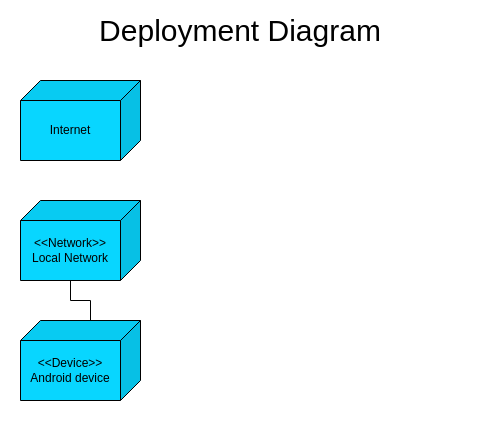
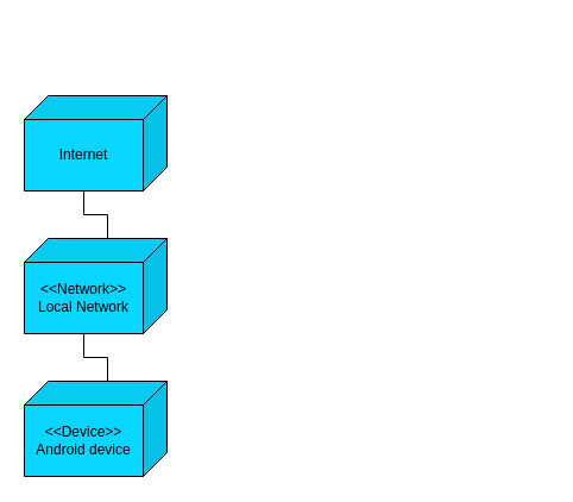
- <mxCell id="7" value="Deployment Diagram" style="text;html=1;strokeColor=none;fillColor=none;align=center;verticalAlign=middle;whiteSpace=wrap;rounded=0;fontSize=30;" parent="1" vertex="1"><mxGeometry x="20" y="20" width="440" height="20" as="geometry" /></mxCell>
+ <mxCell id="4" style="edgeStyle=orthogonalEdgeStyle;rounded=0;orthogonalLoop=1;jettySize=auto;html=1;exitX=0;exitY=0;exitDx=50;exitDy=0;exitPerimeter=0;entryX=0;entryY=0;entryDx=70;entryDy=80;entryPerimeter=0;endArrow=none;endFill=0;" parent="1" source="5" target="6" edge="1"><mxGeometry relative="1" as="geometry" /></mxCell>
